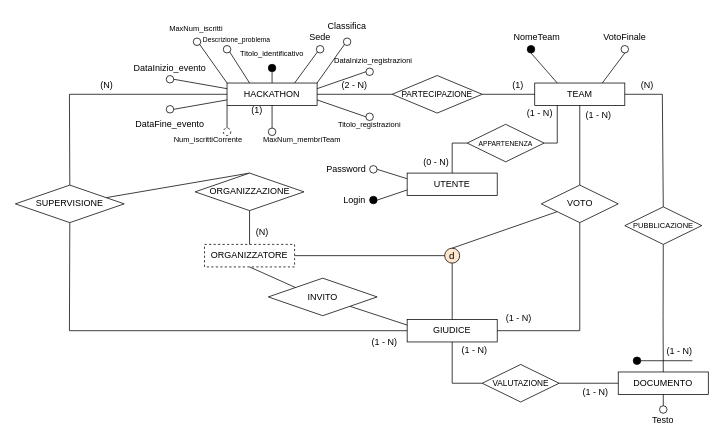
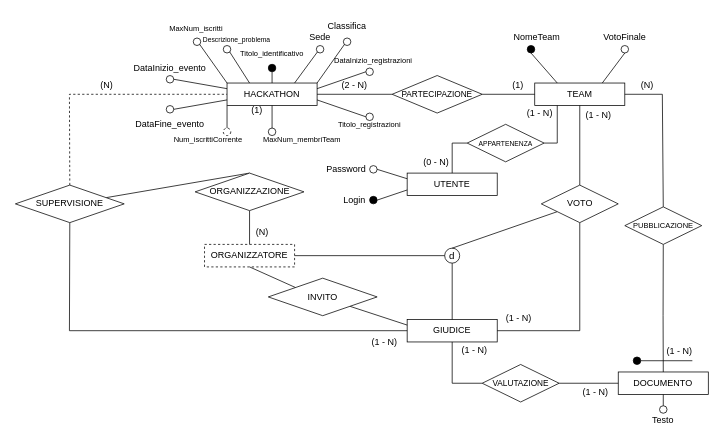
- <mxCell id="53" value="" style="endArrow=none;html=1;rounded=0;entryX=0;entryY=0.5;entryDx=0;entryDy=0;exitX=0.5;exitY=0;exitDx=0;exitDy=0;" edge="1" parent="1" source="55" target="2"><mxGeometry width="50" height="50" relative="1" as="geometry"><mxPoint x="162" y="270" as="sourcePoint" /><mxPoint x="302" y="120" as="targetPoint" /><Array as="points"><mxPoint x="92" y="125" /></Array></mxGeometry></mxCell>
+ <mxCell id="53" value="" style="endArrow=none;html=1;rounded=0;entryX=0;entryY=0.5;entryDx=0;entryDy=0;exitX=0.5;exitY=0;exitDx=0;exitDy=0;dashed=1;" edge="1" parent="1" source="55" target="2"><mxGeometry width="50" height="50" relative="1" as="geometry"><mxPoint x="162" y="270" as="sourcePoint" /><mxPoint x="302" y="120" as="targetPoint" /><Array as="points"><mxPoint x="92" y="125" /></Array></mxGeometry></mxCell>
- <mxCell id="48" value="&lt;font style=&quot;font-size: 13px;&quot;&gt;d&lt;/font&gt;" style="ellipse;whiteSpace=wrap;html=1;aspect=fixed;fillColor=#ffe6cc;" vertex="1" parent="1"><mxGeometry x="592" y="330" width="20" height="20" as="geometry" /></mxCell>
+ <mxCell id="48" value="&lt;font style=&quot;font-size: 13px;&quot;&gt;d&lt;/font&gt;" style="ellipse;whiteSpace=wrap;html=1;aspect=fixed;" vertex="1" parent="1"><mxGeometry x="592" y="330" width="20" height="20" as="geometry" /></mxCell>
